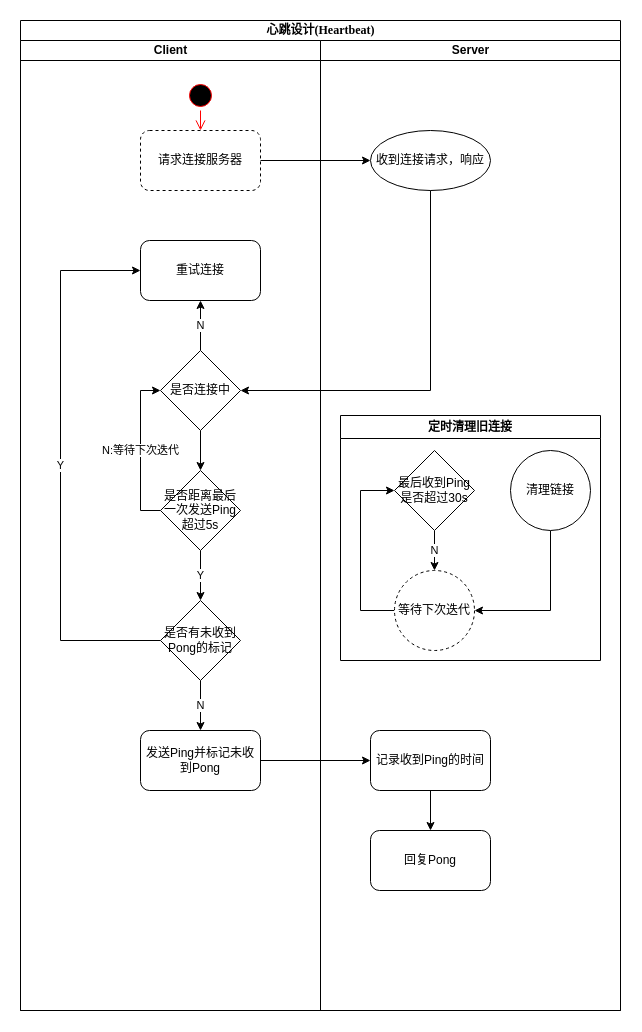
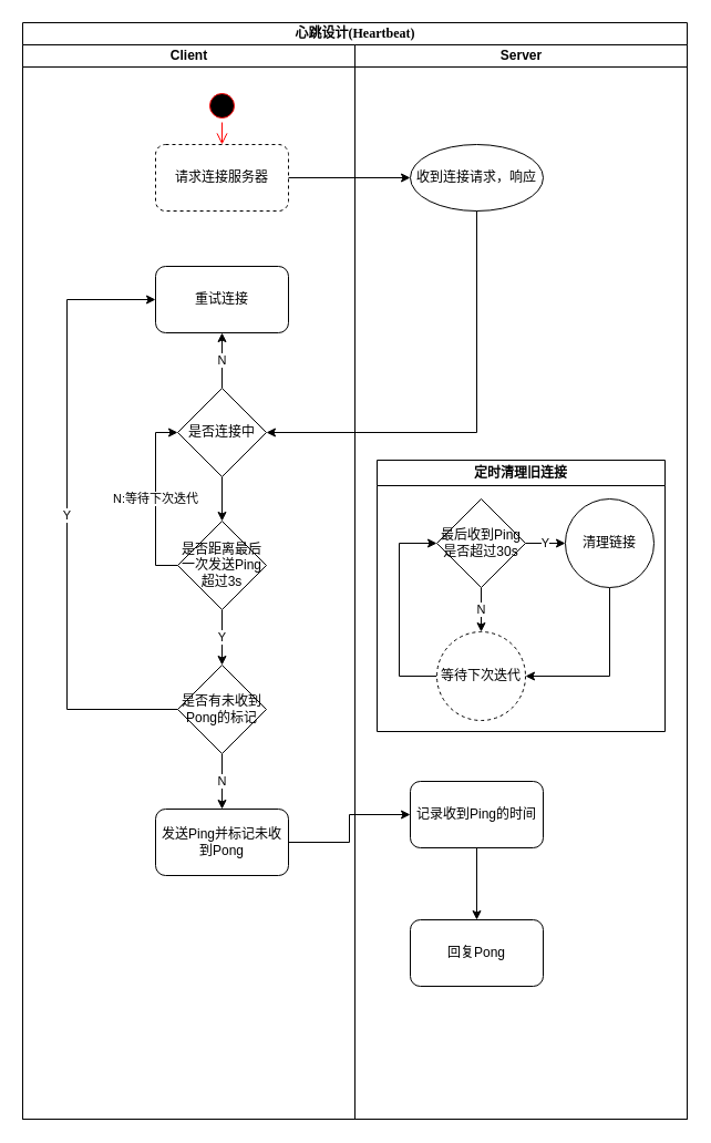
+ <mxCell id="23" value="Y" style="edgeStyle=orthogonalEdgeStyle;rounded=0;orthogonalLoop=1;jettySize=auto;html=1;" edge="1" parent="22" source="25" target="27"><mxGeometry relative="1" as="geometry" /></mxCell>
- <mxCell id="13" value="是否距离最后一次发送Ping超过5s" style="rhombus;whiteSpace=wrap;html=1;" vertex="1" parent="3"><mxGeometry x="140" y="430" width="80" height="80" as="geometry" /></mxCell>
+ <mxCell id="13" value="是否距离最后一次发送Ping超过3s" style="rhombus;whiteSpace=wrap;html=1;" vertex="1" parent="3"><mxGeometry x="140" y="430" width="80" height="80" as="geometry" /></mxCell>
- <mxCell id="21" value="记录收到Ping的时间" style="rounded=1;whiteSpace=wrap;html=1;" vertex="1" parent="18"><mxGeometry x="50" y="690" width="120" height="60" as="geometry" /></mxCell>
+ <mxCell id="21" value="记录收到Ping的时间" style="rounded=1;whiteSpace=wrap;html=1;" vertex="1" parent="18"><mxGeometry x="50" y="665" width="120" height="60" as="geometry" /></mxCell>
